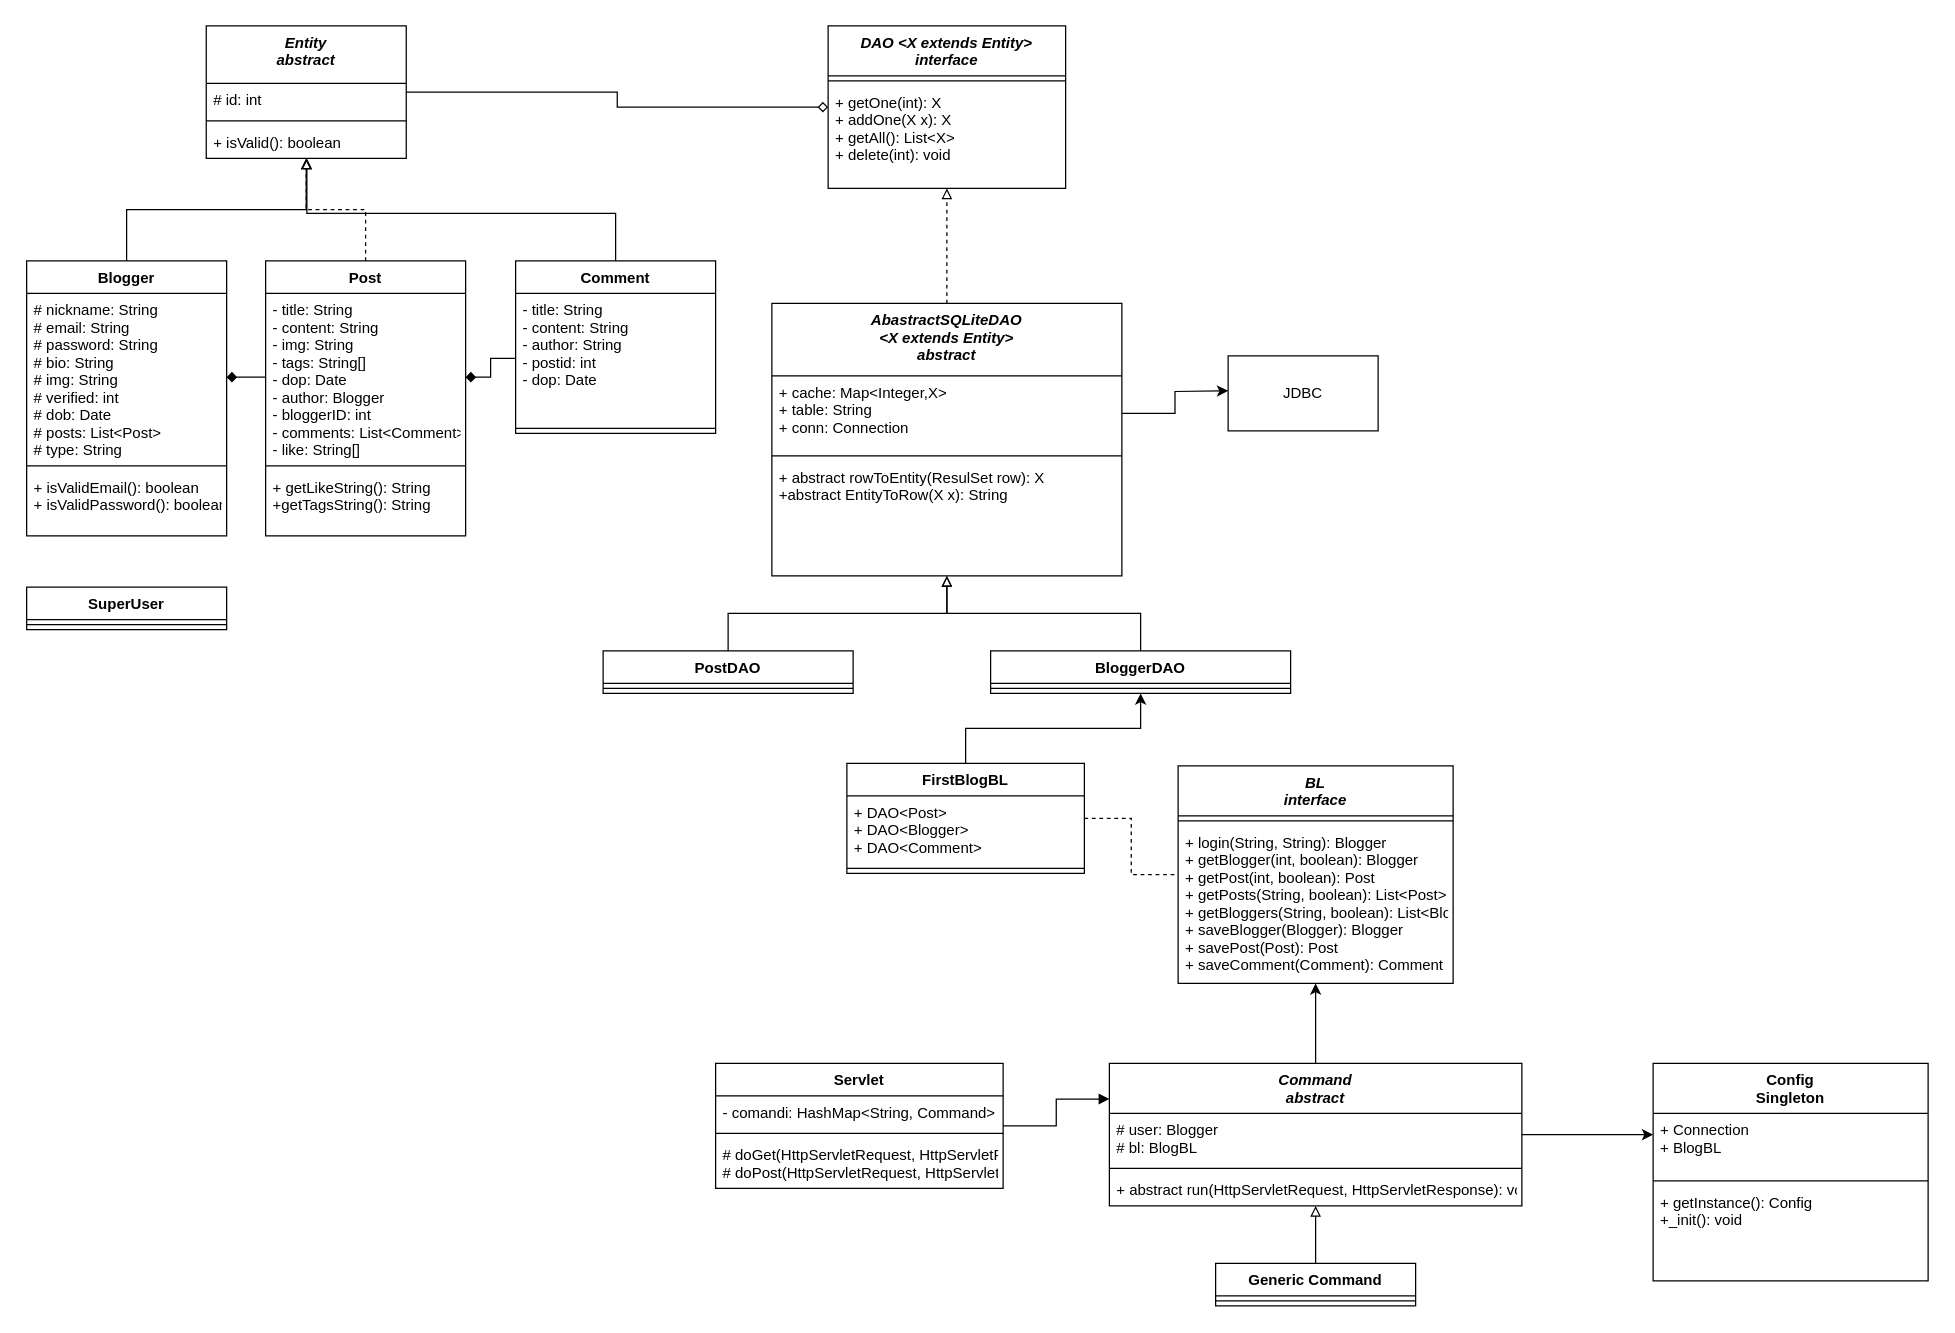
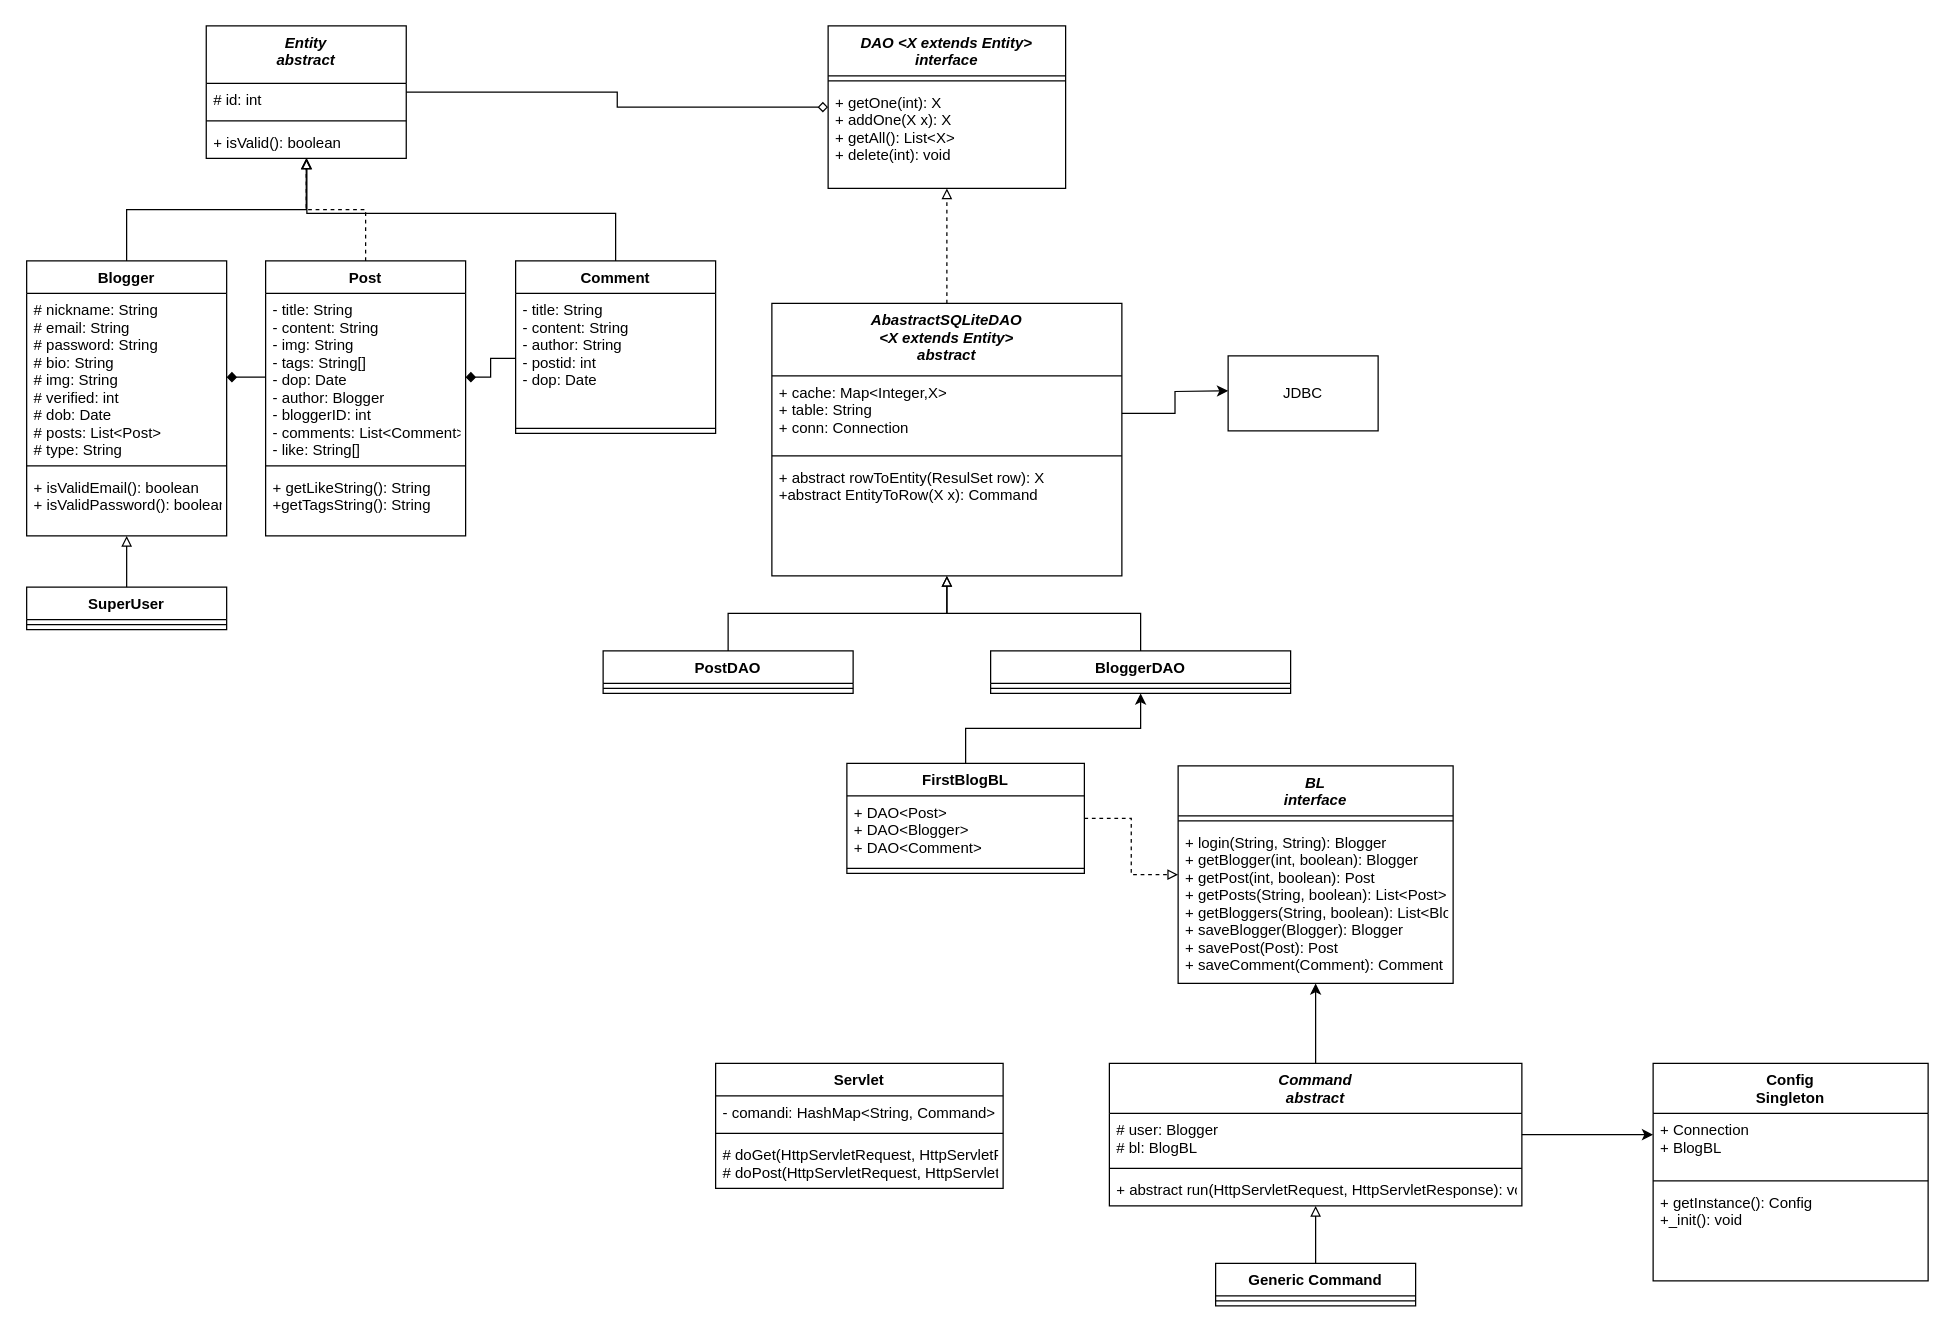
- <mxCell id="9" value="+ abstract rowToEntity(ResulSet row): X&#10;+abstract EntityToRow(X x): String&#10;" style="text;strokeColor=none;fillColor=none;align=left;verticalAlign=top;spacingLeft=4;spacingRight=4;overflow=hidden;rotatable=0;points=[[0,0.5],[1,0.5]];portConstraint=eastwest;" vertex="1" parent="6"><mxGeometry y="126" width="280" height="92" as="geometry" /></mxCell>
+ <mxCell id="9" value="+ abstract rowToEntity(ResulSet row): X&#10;+abstract EntityToRow(X x): Command&#10;" style="text;strokeColor=none;fillColor=none;align=left;verticalAlign=top;spacingLeft=4;spacingRight=4;overflow=hidden;rotatable=0;points=[[0,0.5],[1,0.5]];portConstraint=eastwest;" vertex="1" parent="6"><mxGeometry y="126" width="280" height="92" as="geometry" /></mxCell>
+ <mxCell id="64" style="edgeStyle=orthogonalEdgeStyle;rounded=0;orthogonalLoop=1;jettySize=auto;html=1;endArrow=block;endFill=0;" edge="1" parent="1" source="65" target="31"><mxGeometry relative="1" as="geometry" /></mxCell>
- <mxCell id="19" style="edgeStyle=orthogonalEdgeStyle;rounded=0;orthogonalLoop=1;jettySize=auto;html=1;dashed=1;endArrow=none;endFill=0;" edge="1" parent="1" source="21" target="16"><mxGeometry relative="1" as="geometry" /></mxCell>
+ <mxCell id="19" style="edgeStyle=orthogonalEdgeStyle;rounded=0;orthogonalLoop=1;jettySize=auto;html=1;dashed=1;endArrow=block;endFill=0;" edge="1" parent="1" source="21" target="16"><mxGeometry relative="1" as="geometry" /></mxCell>
- <mxCell id="59" style="edgeStyle=orthogonalEdgeStyle;rounded=0;orthogonalLoop=1;jettySize=auto;html=1;entryX=0;entryY=0.25;entryDx=0;entryDy=0;endArrow=block;endFill=1;" edge="1" parent="1" source="60" target="52"><mxGeometry relative="1" as="geometry" /></mxCell>
